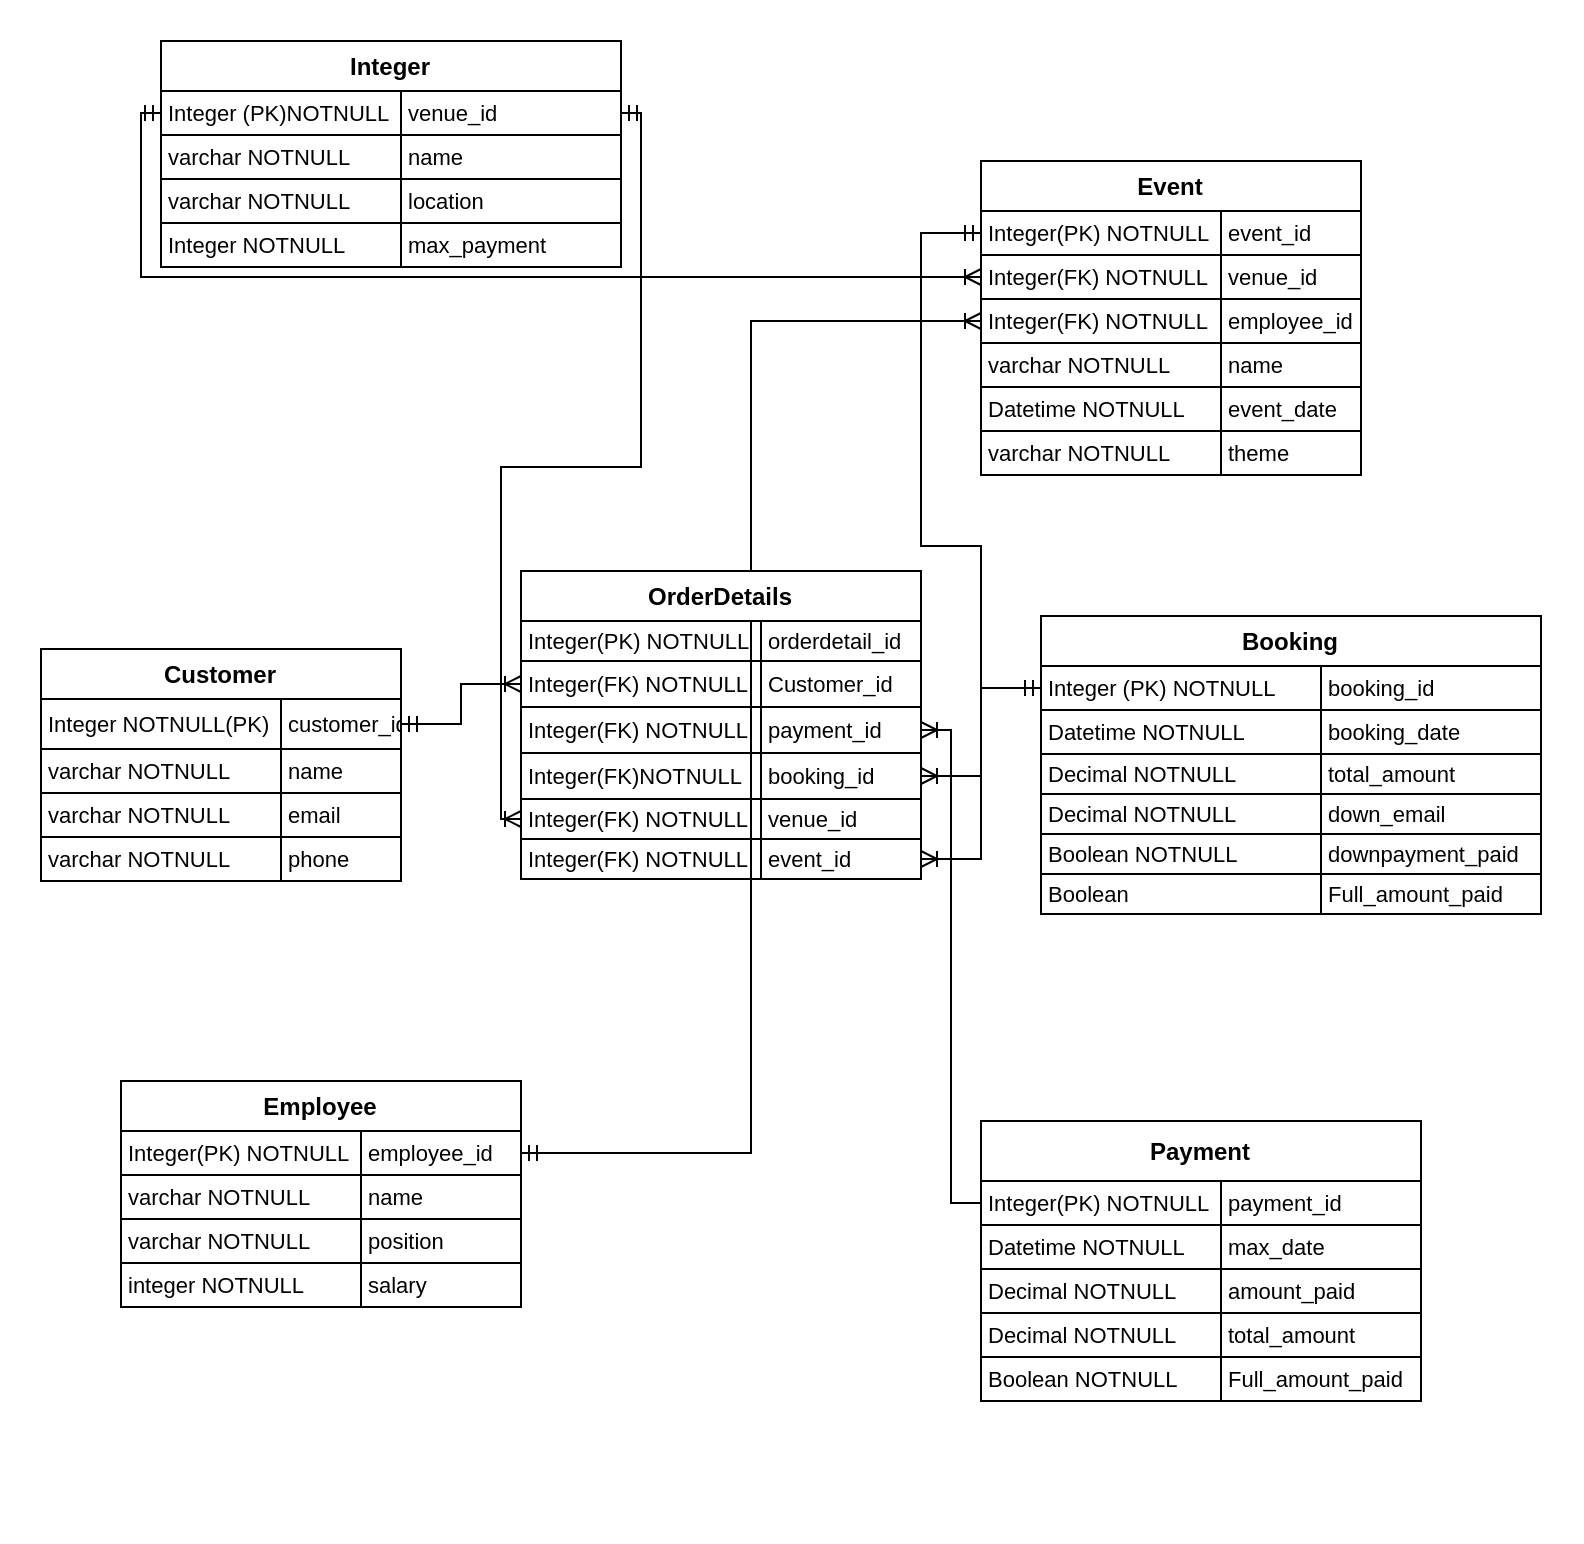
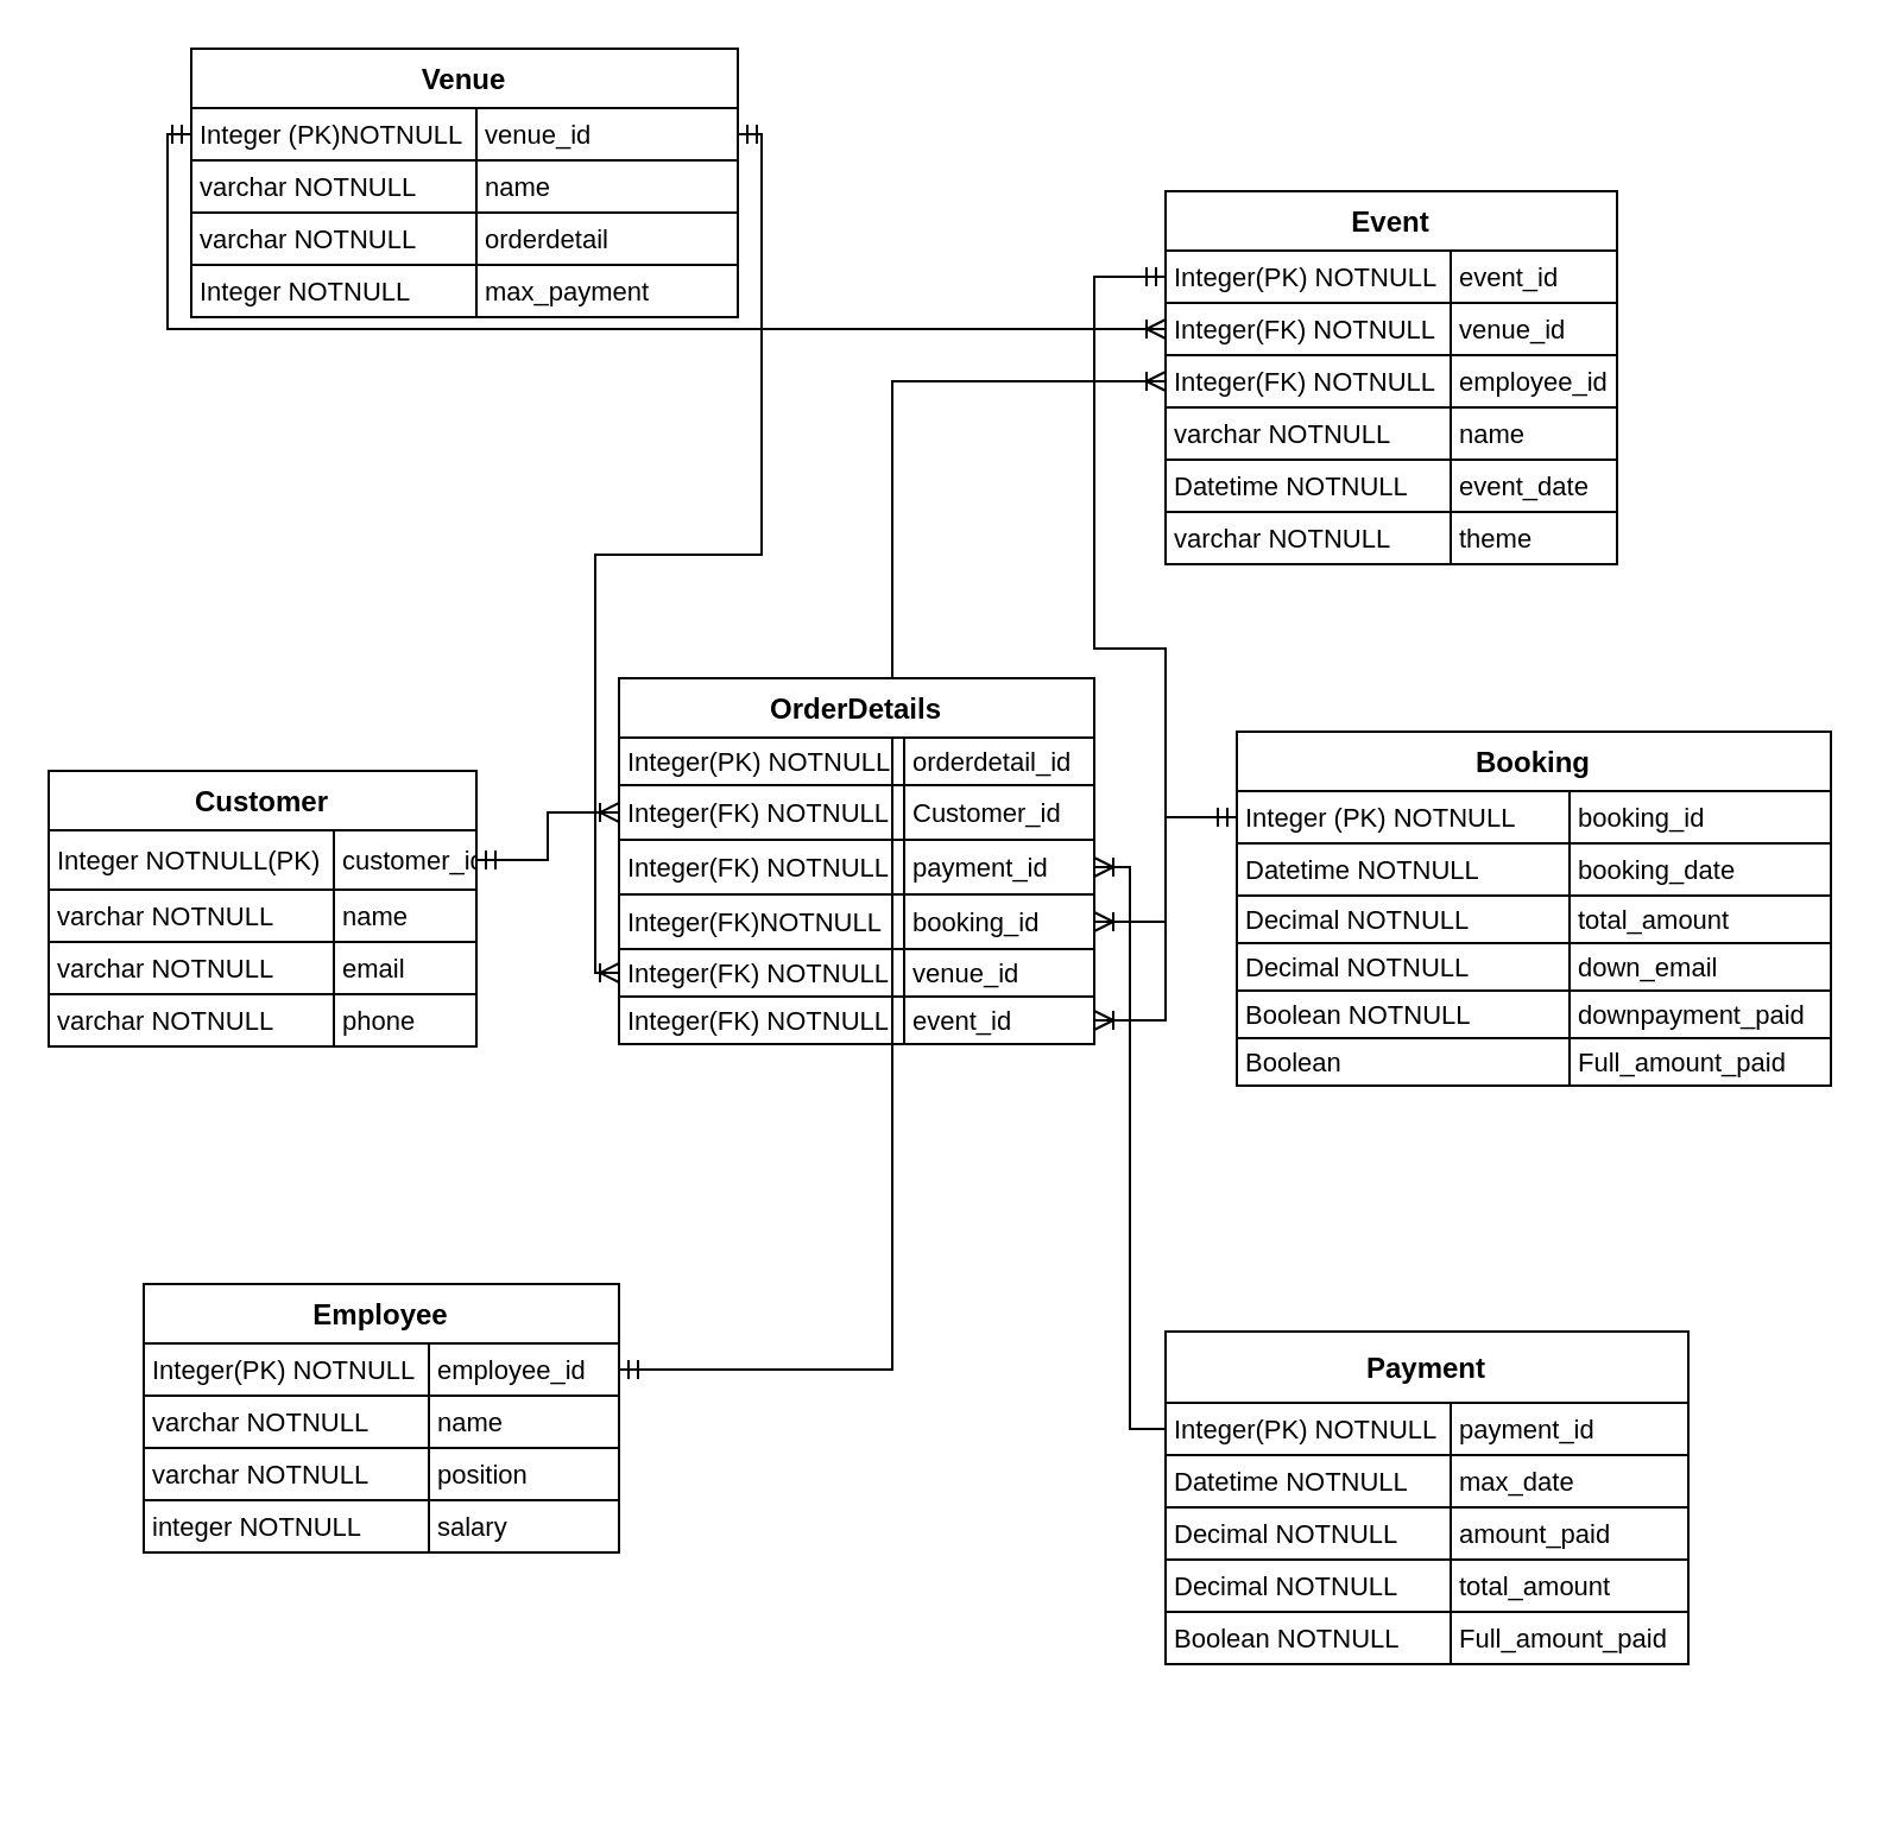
- <mxCell id="64" value="Integer" style="shape=table;startSize=25;container=1;collapsible=0;childLayout=tableLayout;fixedRows=1;rowLines=1;fontStyle=1;align=center;resizeLast=1;" parent="1" vertex="1"><mxGeometry x="80" y="20" width="230" height="113" as="geometry" /></mxCell>
+ <mxCell id="64" value="Venue" style="shape=table;startSize=25;container=1;collapsible=0;childLayout=tableLayout;fixedRows=1;rowLines=1;fontStyle=1;align=center;resizeLast=1;" parent="1" vertex="1"><mxGeometry x="80" y="20" width="230" height="113" as="geometry" /></mxCell>
- <mxCell id="73" value="location" style="shape=partialRectangle;connectable=0;fillColor=none;top=0;left=0;bottom=0;right=0;align=left;spacingLeft=2;overflow=hidden;fontSize=11;" parent="71" vertex="1"><mxGeometry x="120" width="110" height="22" as="geometry"><mxRectangle width="110" height="22" as="alternateBounds" /></mxGeometry></mxCell>
+ <mxCell id="73" value="orderdetail" style="shape=partialRectangle;connectable=0;fillColor=none;top=0;left=0;bottom=0;right=0;align=left;spacingLeft=2;overflow=hidden;fontSize=11;" parent="71" vertex="1"><mxGeometry x="120" width="110" height="22" as="geometry"><mxRectangle width="110" height="22" as="alternateBounds" /></mxGeometry></mxCell>
